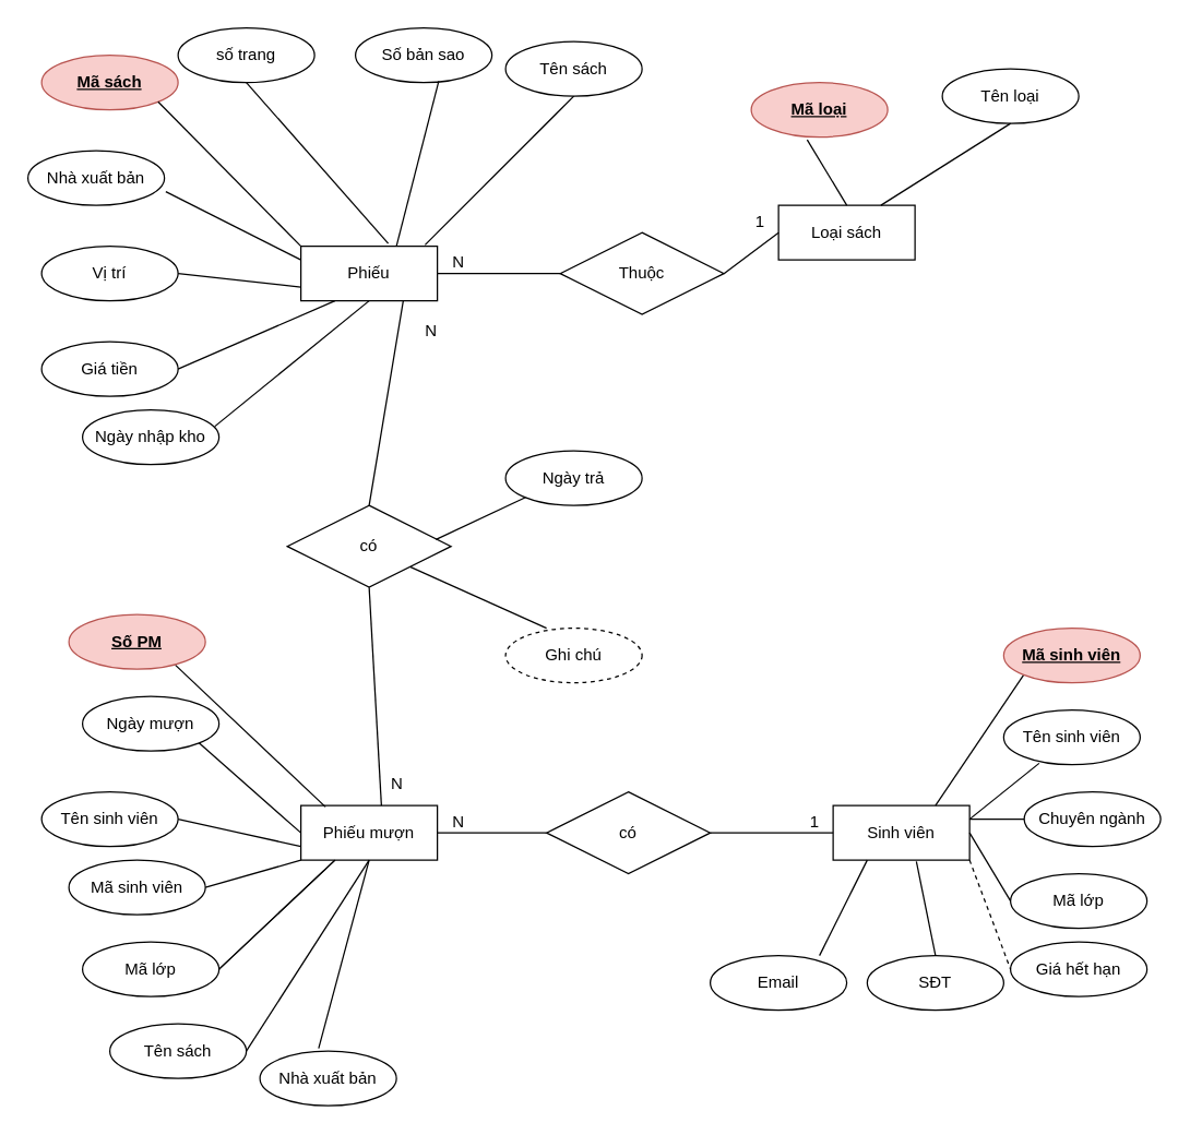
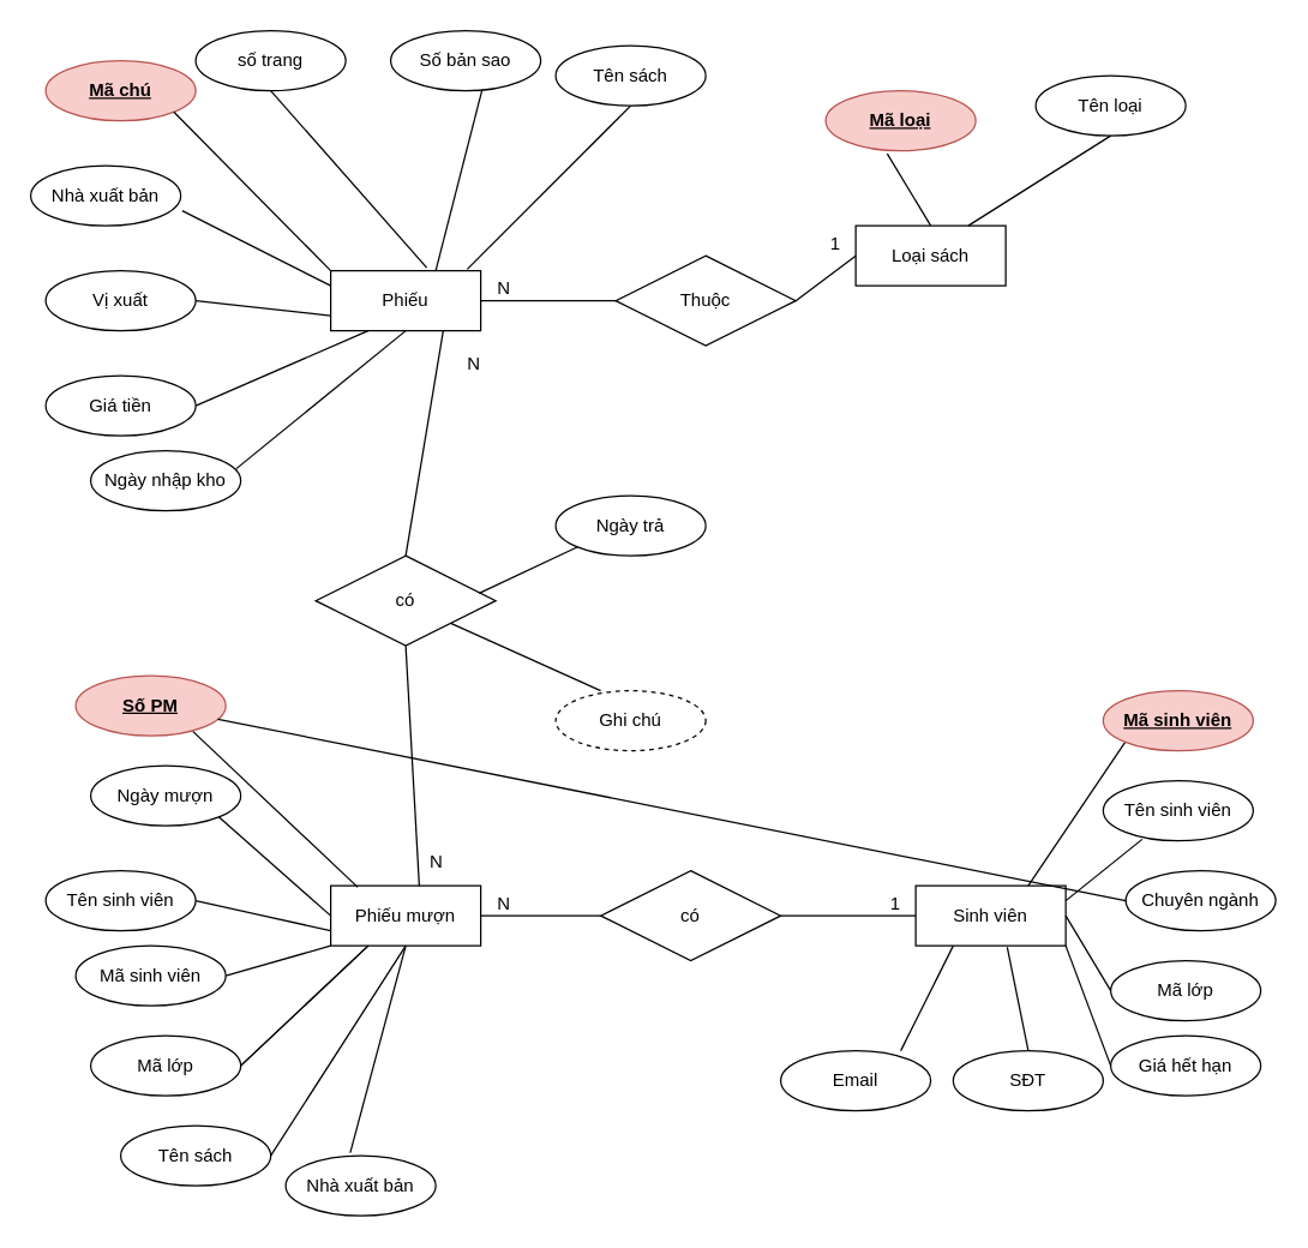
- <mxCell id="2" value="&lt;u&gt;&lt;b&gt;Mã sách&lt;/b&gt;&lt;/u&gt;" style="ellipse;whiteSpace=wrap;html=1;align=center;fillColor=#f8cecc;strokeColor=#b85450;" parent="1" vertex="1"><mxGeometry x="30" y="40" width="100" height="40" as="geometry" /></mxCell>
+ <mxCell id="2" value="&lt;u&gt;&lt;b&gt;Mã chú&lt;/b&gt;&lt;/u&gt;" style="ellipse;whiteSpace=wrap;html=1;align=center;fillColor=#f8cecc;strokeColor=#b85450;" parent="1" vertex="1"><mxGeometry x="30" y="40" width="100" height="40" as="geometry" /></mxCell>
- <mxCell id="10" value="Vị trí" style="ellipse;whiteSpace=wrap;html=1;align=center;" parent="1" vertex="1"><mxGeometry x="30" y="180" width="100" height="40" as="geometry" /></mxCell>
+ <mxCell id="10" value="Vị xuất" style="ellipse;whiteSpace=wrap;html=1;align=center;" parent="1" vertex="1"><mxGeometry x="30" y="180" width="100" height="40" as="geometry" /></mxCell>
- <mxCell id="73" value="" style="endArrow=none;html=1;rounded=0;exitX=0;exitY=0.5;exitDx=0;exitDy=0;entryX=1;entryY=0.25;entryDx=0;entryDy=0;" edge="1" parent="1" source="55" target="15"><mxGeometry relative="1" as="geometry"><mxPoint x="771" y="569" as="sourcePoint" /><mxPoint x="720" y="610" as="targetPoint" /></mxGeometry></mxCell>
+ <mxCell id="73" value="" style="endArrow=none;html=1;rounded=0;exitX=0;exitY=0.5;exitDx=0;exitDy=0;" edge="1" parent="1" source="55" target="32"><mxGeometry relative="1" as="geometry"><mxPoint x="771" y="569" as="sourcePoint" /><mxPoint x="720" y="610" as="targetPoint" /></mxGeometry></mxCell>
- <mxCell id="50" value="" style="endArrow=none;html=1;rounded=0;exitX=1;exitY=1;exitDx=0;exitDy=0;entryX=0;entryY=0.5;entryDx=0;entryDy=0;dashed=1;" parent="1" source="15" target="47" edge="1"><mxGeometry relative="1" as="geometry"><mxPoint x="620" y="760" as="sourcePoint" /><mxPoint x="780" y="760" as="targetPoint" /></mxGeometry></mxCell>
+ <mxCell id="50" value="" style="endArrow=none;html=1;rounded=0;exitX=1;exitY=1;exitDx=0;exitDy=0;entryX=0;entryY=0.5;entryDx=0;entryDy=0;" parent="1" source="15" target="47" edge="1"><mxGeometry relative="1" as="geometry"><mxPoint x="620" y="760" as="sourcePoint" /><mxPoint x="780" y="760" as="targetPoint" /></mxGeometry></mxCell>
